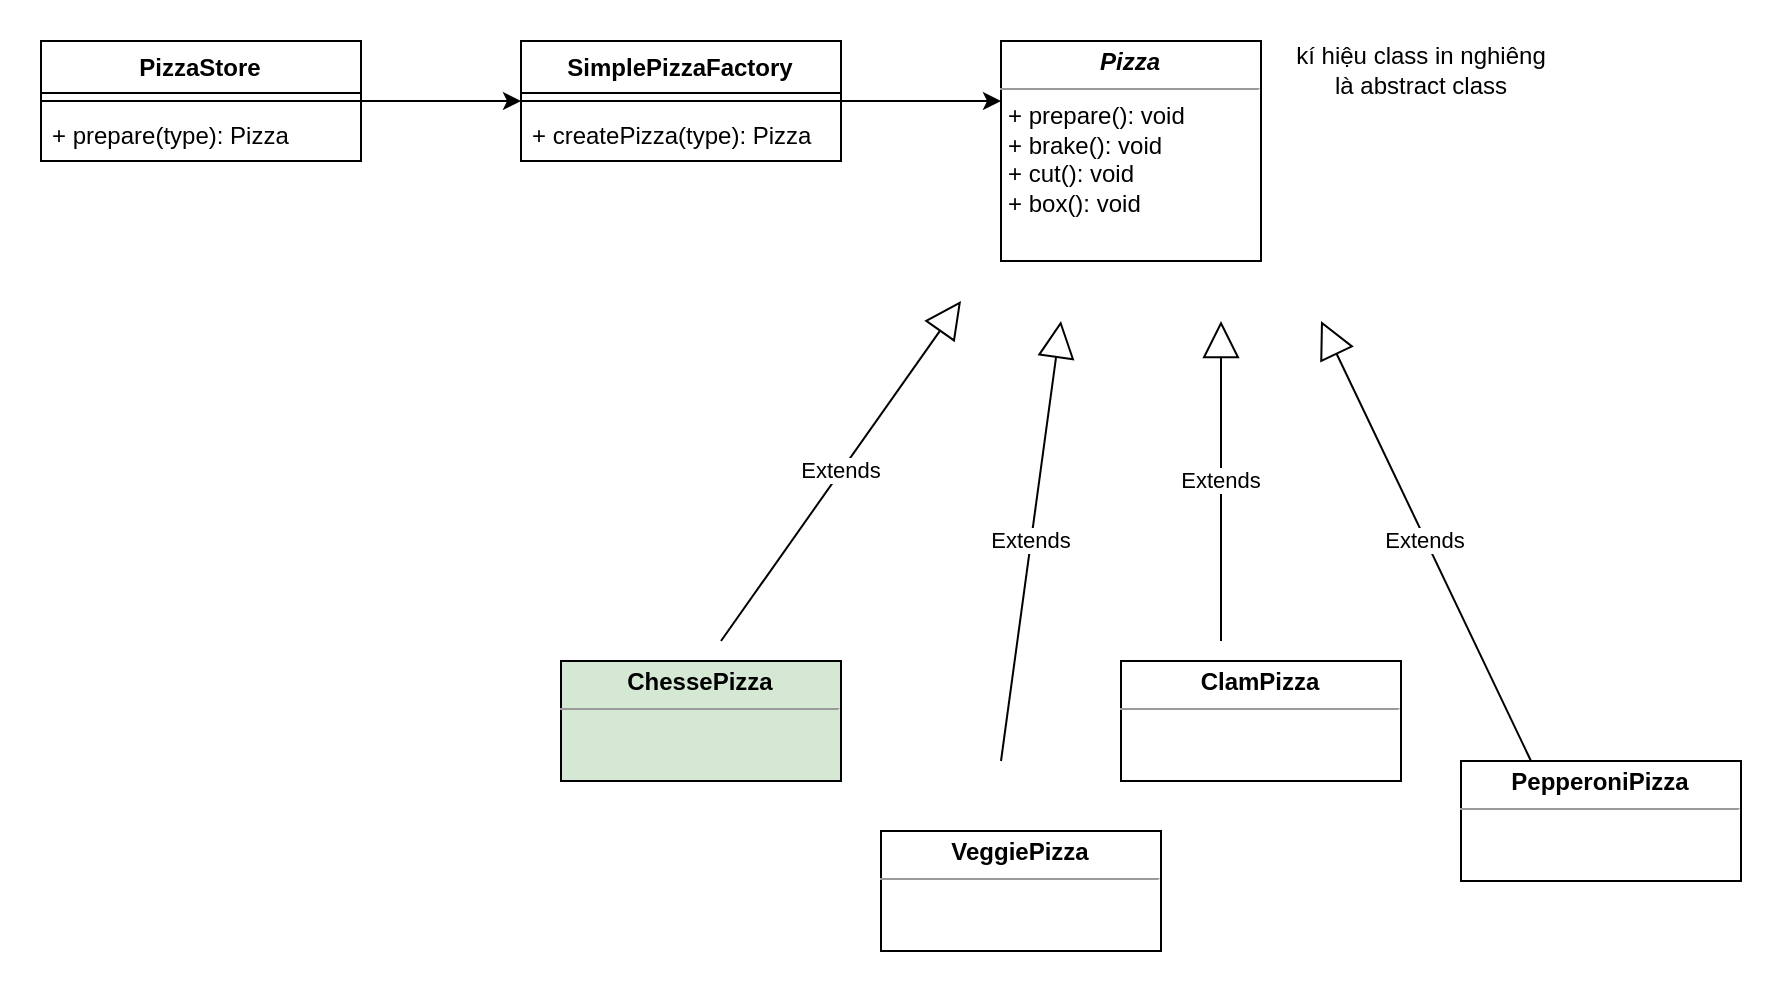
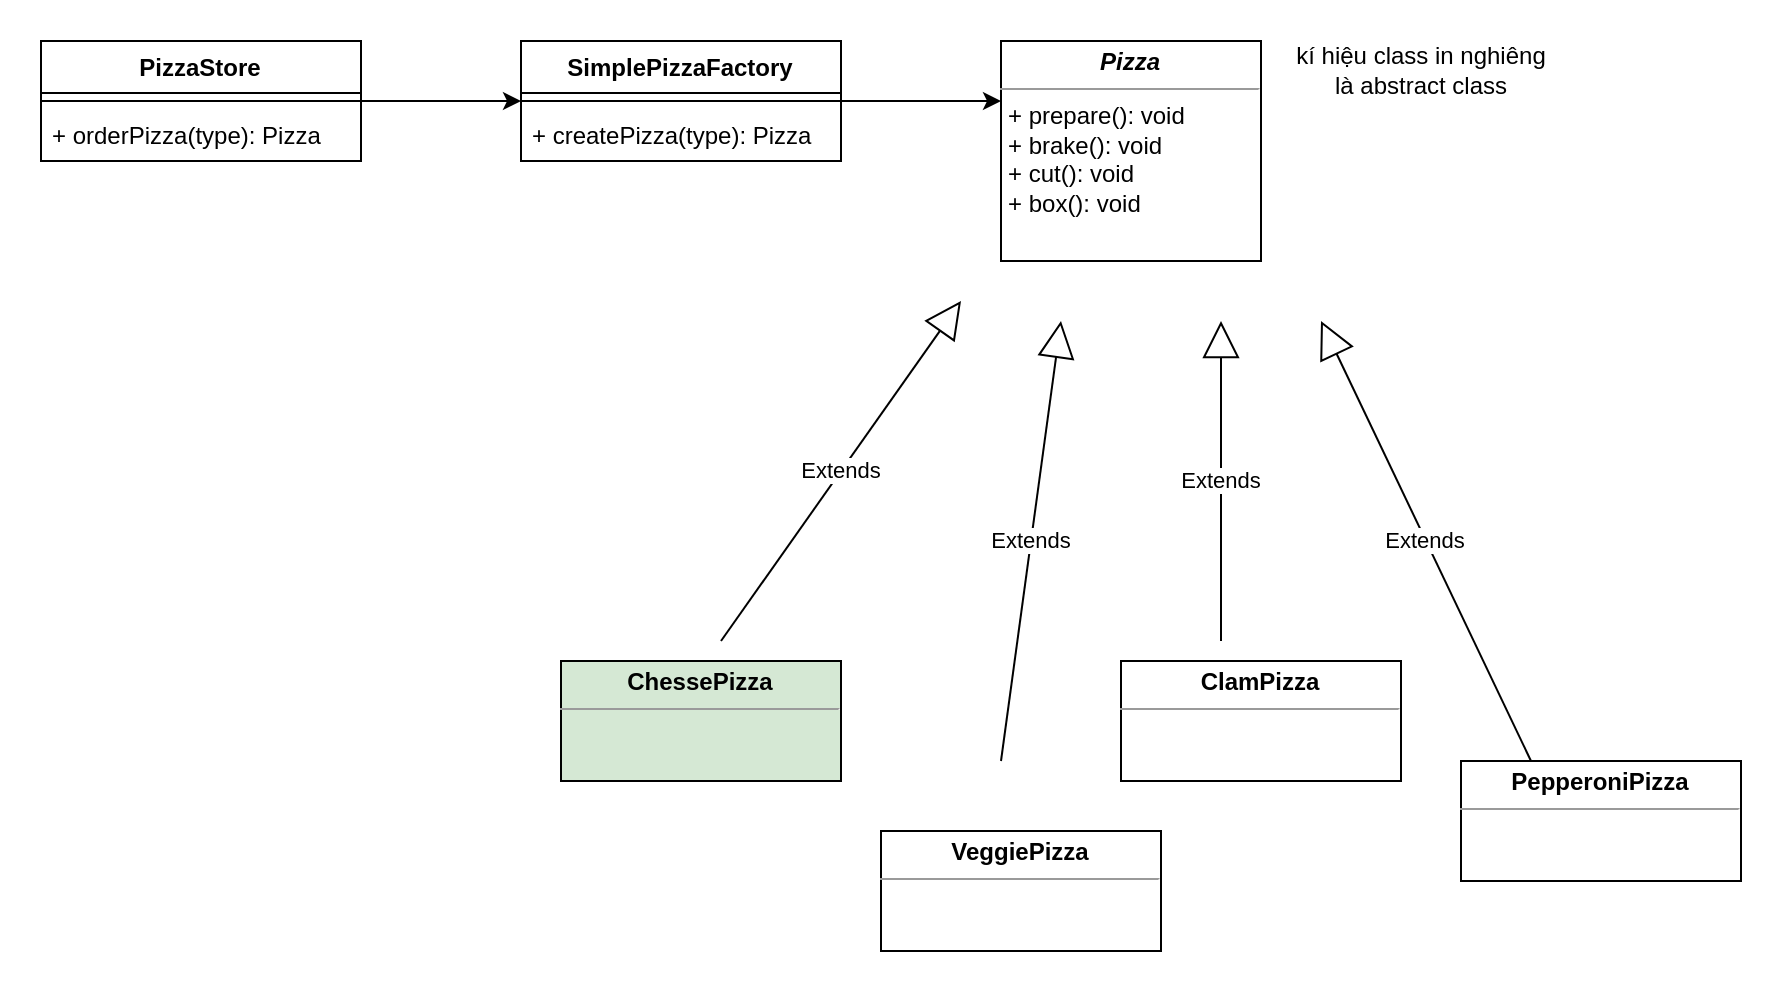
- <mxCell id="5" value="+ prepare(type): Pizza" style="text;strokeColor=none;fillColor=none;align=left;verticalAlign=top;spacingLeft=4;spacingRight=4;overflow=hidden;rotatable=0;points=[[0,0.5],[1,0.5]];portConstraint=eastwest;" vertex="1" parent="3"><mxGeometry y="34" width="160" height="26" as="geometry" /></mxCell>
+ <mxCell id="5" value="+ orderPizza(type): Pizza" style="text;strokeColor=none;fillColor=none;align=left;verticalAlign=top;spacingLeft=4;spacingRight=4;overflow=hidden;rotatable=0;points=[[0,0.5],[1,0.5]];portConstraint=eastwest;" vertex="1" parent="3"><mxGeometry y="34" width="160" height="26" as="geometry" /></mxCell>
